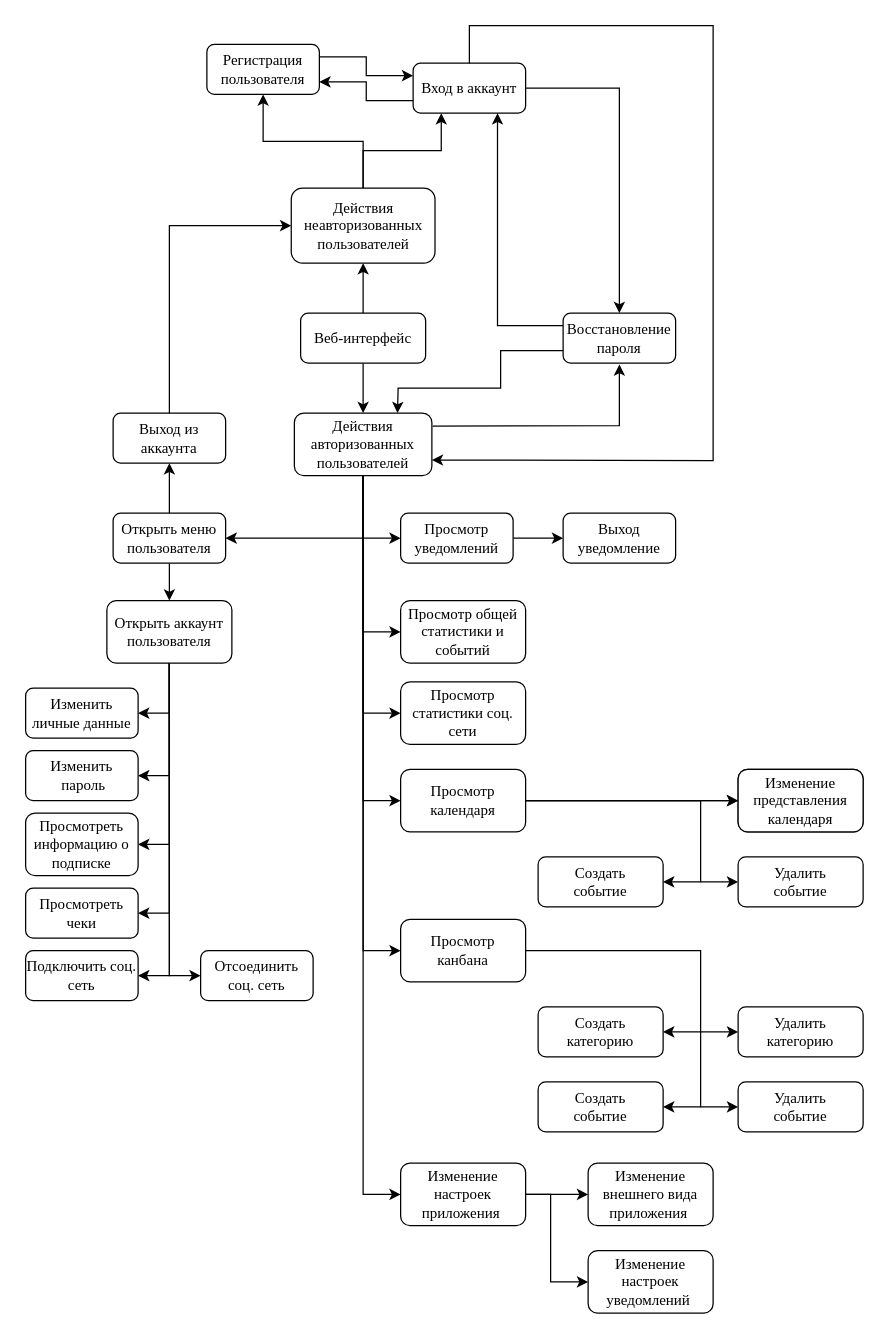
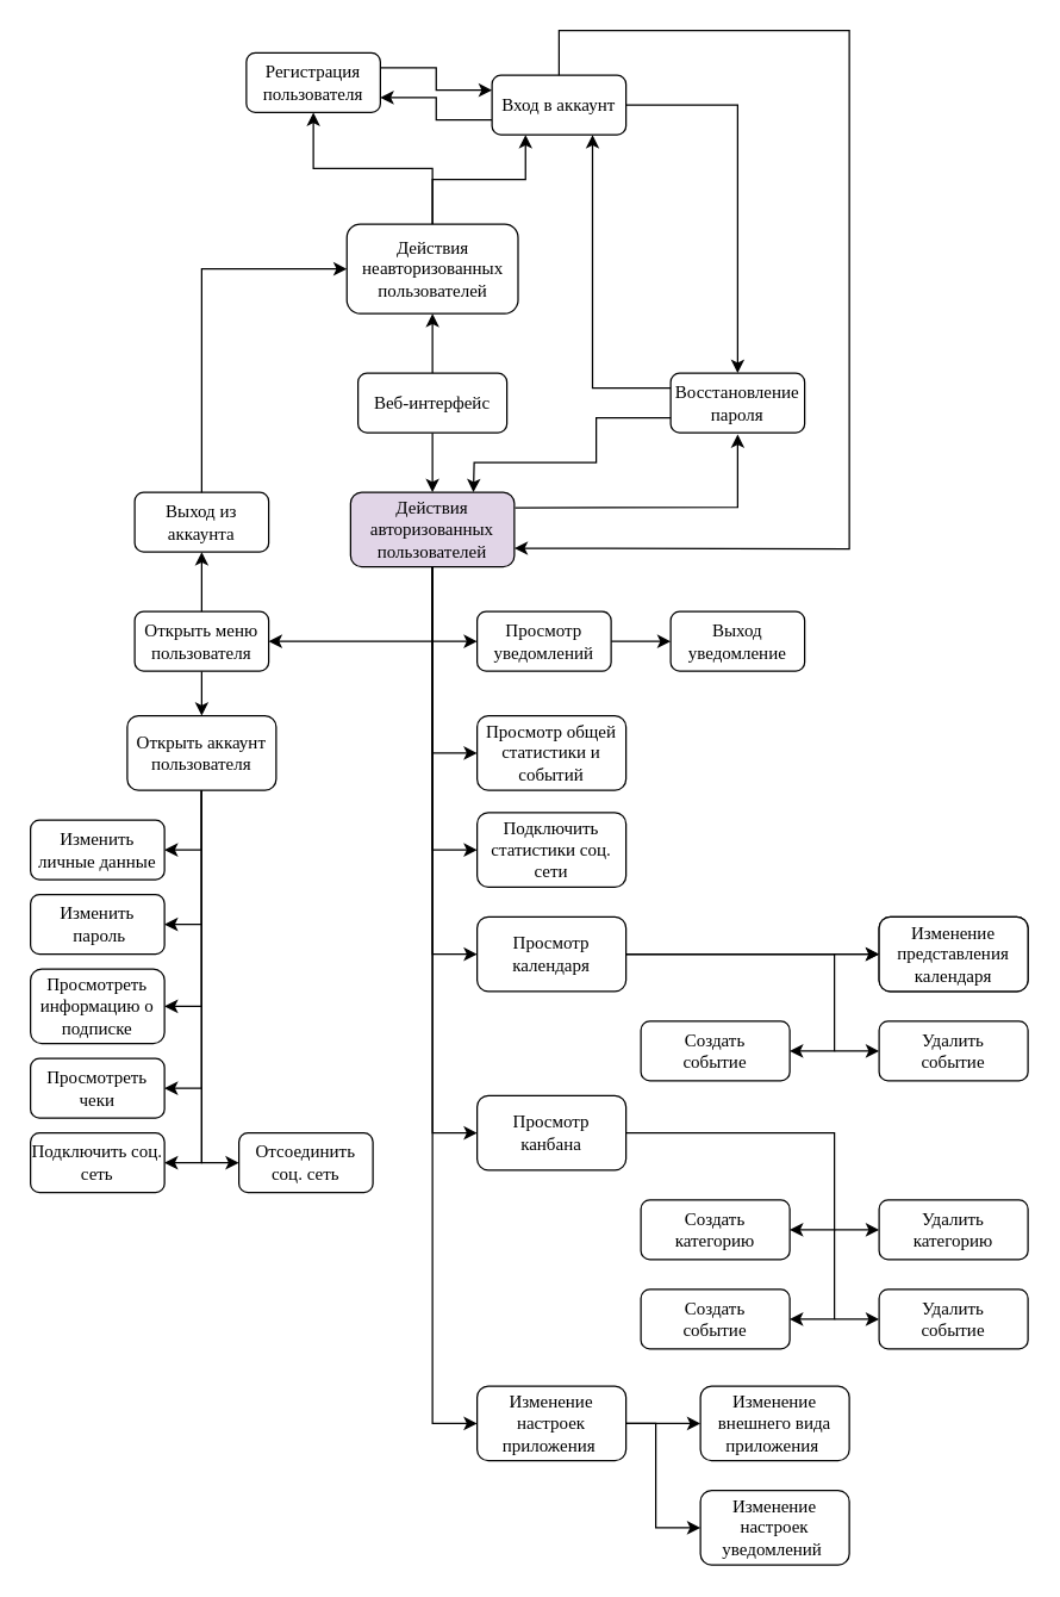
- <mxCell id="8" value="&lt;font face=&quot;Times New Roman&quot;&gt;Действия авторизованных&lt;br&gt;пользователей&lt;/font&gt;" style="rounded=1;whiteSpace=wrap;html=1;" vertex="1" parent="1"><mxGeometry x="235" y="330" width="110" height="50" as="geometry" /></mxCell>
+ <mxCell id="8" value="&lt;font face=&quot;Times New Roman&quot;&gt;Действия авторизованных&lt;br&gt;пользователей&lt;/font&gt;" style="rounded=1;whiteSpace=wrap;html=1;fillColor=#e1d5e7;" vertex="1" parent="1"><mxGeometry x="235" y="330" width="110" height="50" as="geometry" /></mxCell>
- <mxCell id="43" value="&lt;span id=&quot;docs-internal-guid-7d4f2101-7fff-6300-6b6f-a8d9af1d18e0&quot;&gt;&lt;span style=&quot;background-color: transparent; font-variant-numeric: normal; font-variant-east-asian: normal; vertical-align: baseline;&quot;&gt;&lt;font style=&quot;font-size: 12px;&quot; face=&quot;Times New Roman&quot;&gt;Просмотр статистики соц. сети&lt;/font&gt;&lt;/span&gt;&lt;/span&gt;" style="rounded=1;whiteSpace=wrap;html=1;" vertex="1" parent="1"><mxGeometry x="320" y="545" width="100" height="50" as="geometry" /></mxCell>
+ <mxCell id="43" value="&lt;span id=&quot;docs-internal-guid-7d4f2101-7fff-6300-6b6f-a8d9af1d18e0&quot;&gt;&lt;span style=&quot;background-color: transparent; font-variant-numeric: normal; font-variant-east-asian: normal; vertical-align: baseline;&quot;&gt;&lt;font style=&quot;font-size: 12px;&quot; face=&quot;Times New Roman&quot;&gt;Подключить статистики соц. сети&lt;/font&gt;&lt;/span&gt;&lt;/span&gt;" style="rounded=1;whiteSpace=wrap;html=1;" vertex="1" parent="1"><mxGeometry x="320" y="545" width="100" height="50" as="geometry" /></mxCell>
